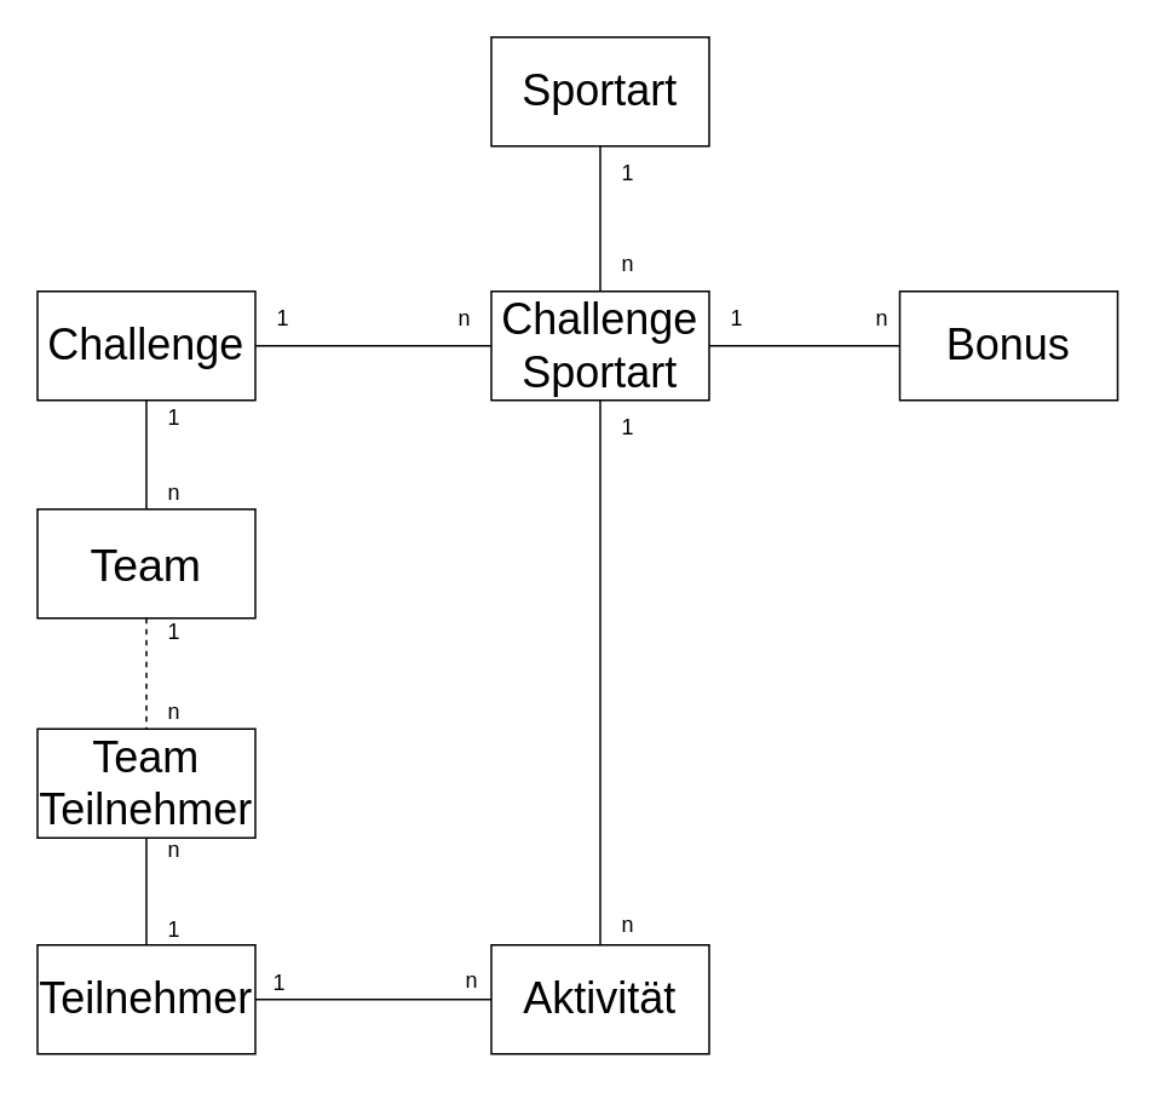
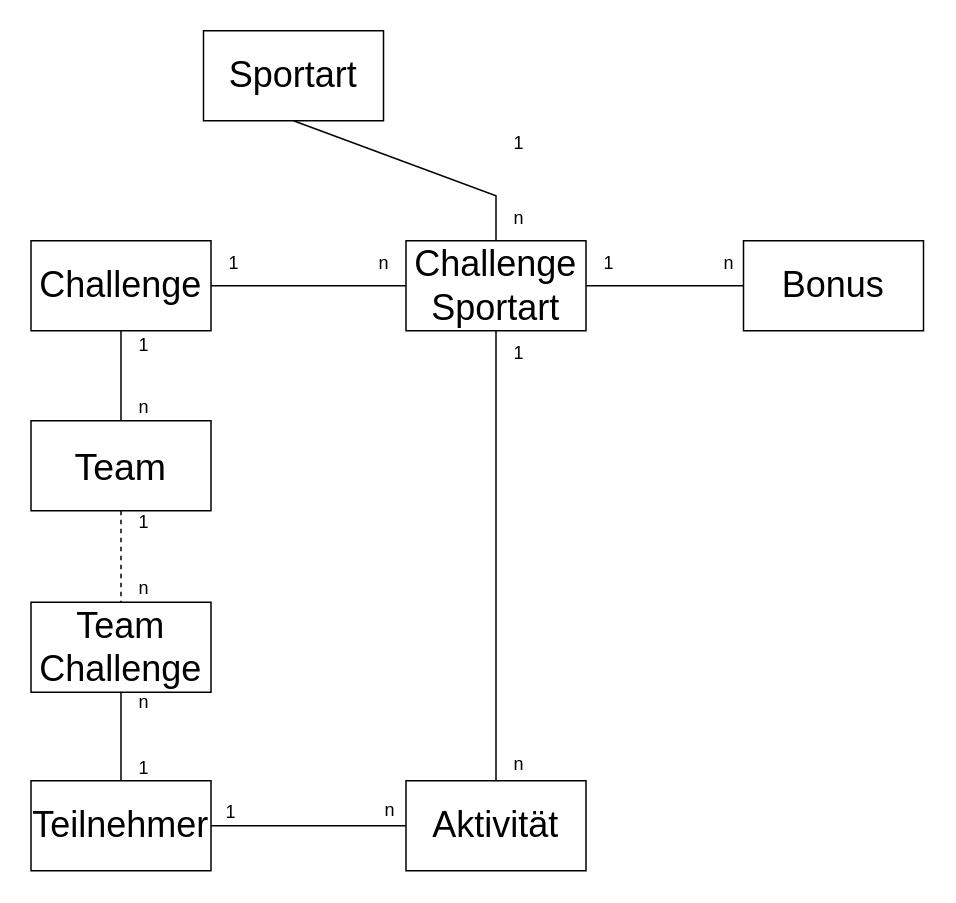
- <mxCell id="2" value="&lt;font style=&quot;font-size: 24px;&quot;&gt;Sportart&lt;/font&gt;" style="whiteSpace=wrap;html=1;" parent="1" vertex="1"><mxGeometry x="270" y="20" width="120" height="60" as="geometry" /></mxCell>
+ <mxCell id="2" value="&lt;font style=&quot;font-size: 24px;&quot;&gt;Sportart&lt;/font&gt;" style="whiteSpace=wrap;html=1;" parent="1" vertex="1"><mxGeometry x="135" y="20" width="120" height="60" as="geometry" /></mxCell>
- <mxCell id="31" value="Team Teilnehmer" style="whiteSpace=wrap;html=1;fontSize=24;" vertex="1" parent="1"><mxGeometry x="20" y="401" width="120" height="60" as="geometry" /></mxCell>
+ <mxCell id="31" value="Team Challenge" style="whiteSpace=wrap;html=1;fontSize=24;" vertex="1" parent="1"><mxGeometry x="20" y="401" width="120" height="60" as="geometry" /></mxCell>
